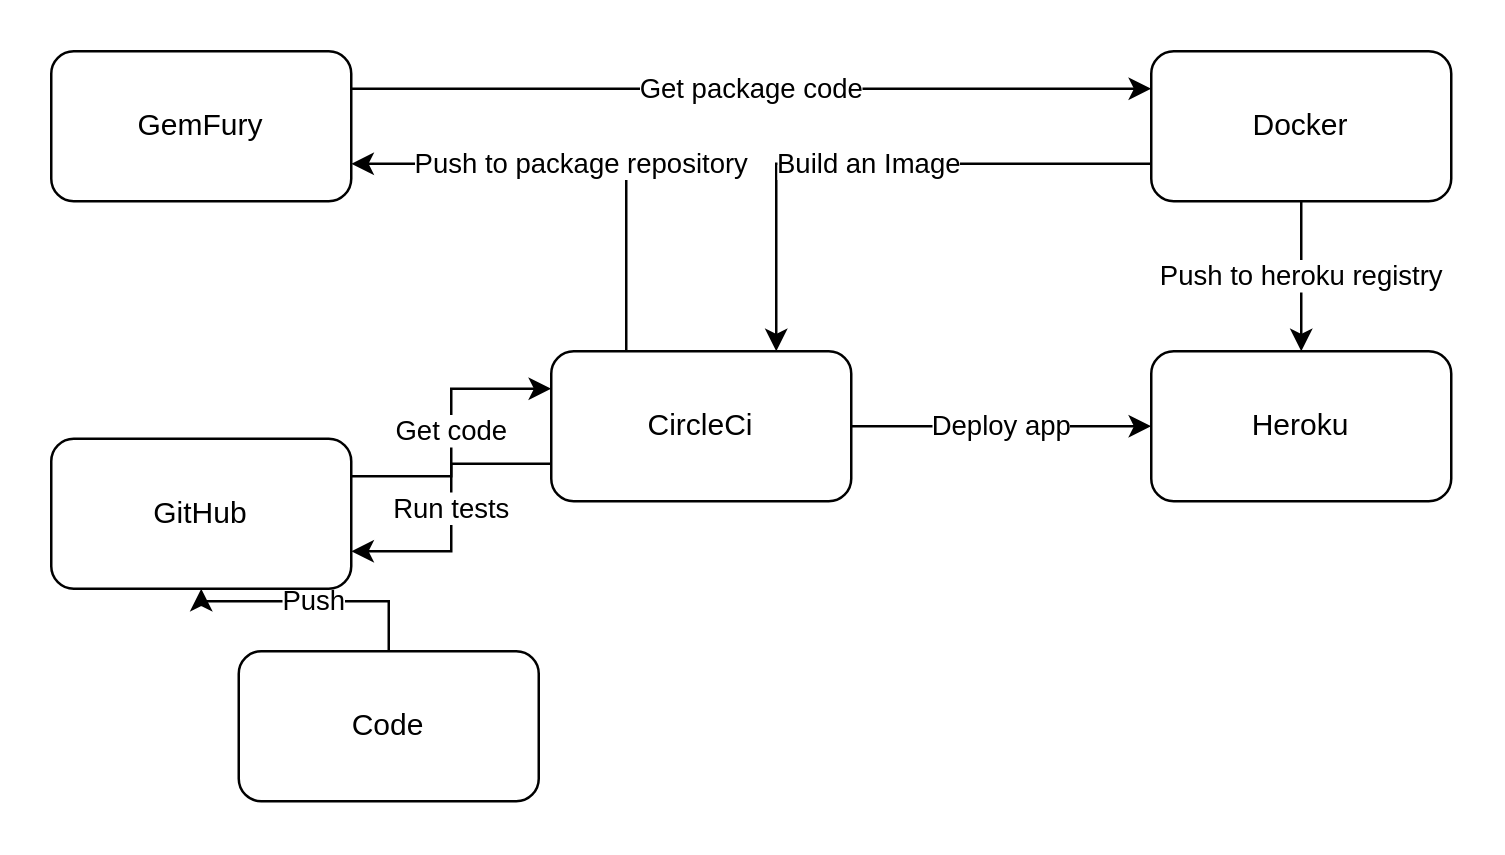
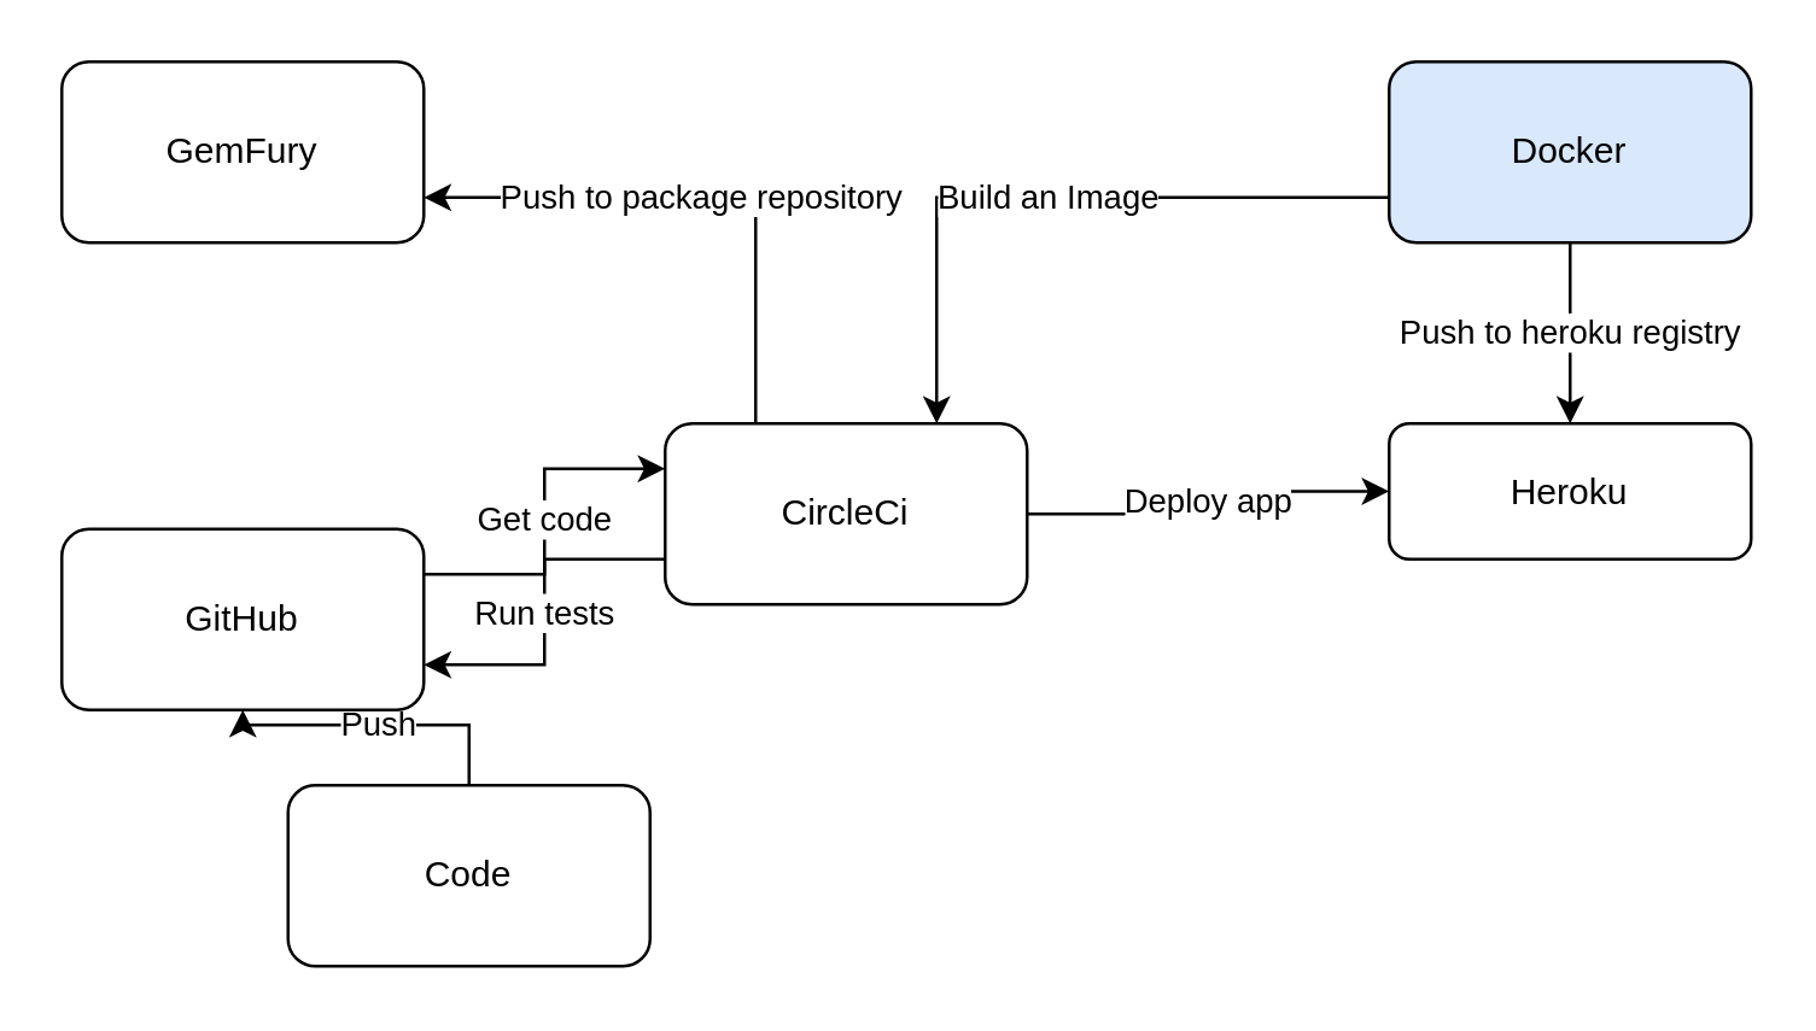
- <mxCell id="10" value="Get package code" style="edgeStyle=orthogonalEdgeStyle;rounded=0;orthogonalLoop=1;jettySize=auto;html=1;exitX=1;exitY=0.25;exitDx=0;exitDy=0;entryX=0;entryY=0.25;entryDx=0;entryDy=0;" edge="1" parent="1" source="11" target="14"><mxGeometry relative="1" as="geometry" /></mxCell>
- <mxCell id="14" value="Docker" style="rounded=1;whiteSpace=wrap;html=1;" vertex="1" parent="1"><mxGeometry x="460" y="20" width="120" height="60" as="geometry" /></mxCell>
+ <mxCell id="14" value="Docker" style="rounded=1;whiteSpace=wrap;html=1;fillColor=#dae8fc;" vertex="1" parent="1"><mxGeometry x="460" y="20" width="120" height="60" as="geometry" /></mxCell>
- <mxCell id="15" value="Heroku" style="whiteSpace=wrap;html=1;rounded=1;" vertex="1" parent="1"><mxGeometry x="460" y="140" width="120" height="60" as="geometry" /></mxCell>
+ <mxCell id="15" value="Heroku" style="whiteSpace=wrap;html=1;rounded=1;" vertex="1" parent="1"><mxGeometry x="460" y="140" width="120" height="45" as="geometry" /></mxCell>
